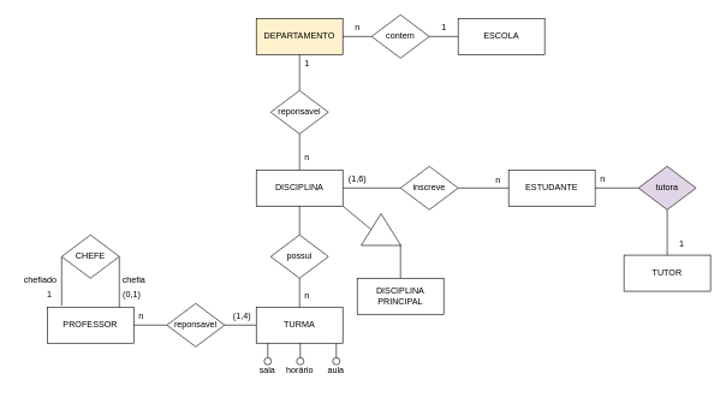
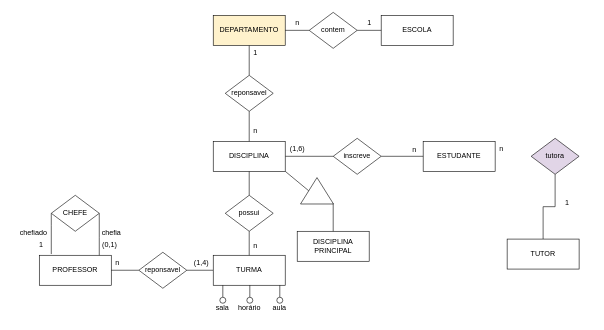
- <mxCell id="52" style="edgeStyle=orthogonalEdgeStyle;rounded=0;orthogonalLoop=1;jettySize=auto;html=1;endArrow=none;endFill=0;" edge="1" parent="1" source="54" target="11"><mxGeometry relative="1" as="geometry" /></mxCell>
- <mxCell id="55" value="TUTOR" style="whiteSpace=wrap;html=1;" vertex="1" parent="1"><mxGeometry x="865" y="353" width="120" height="50" as="geometry" /></mxCell>
+ <mxCell id="55" value="TUTOR" style="whiteSpace=wrap;html=1;" vertex="1" parent="1"><mxGeometry x="845" y="398" width="120" height="50" as="geometry" /></mxCell>
